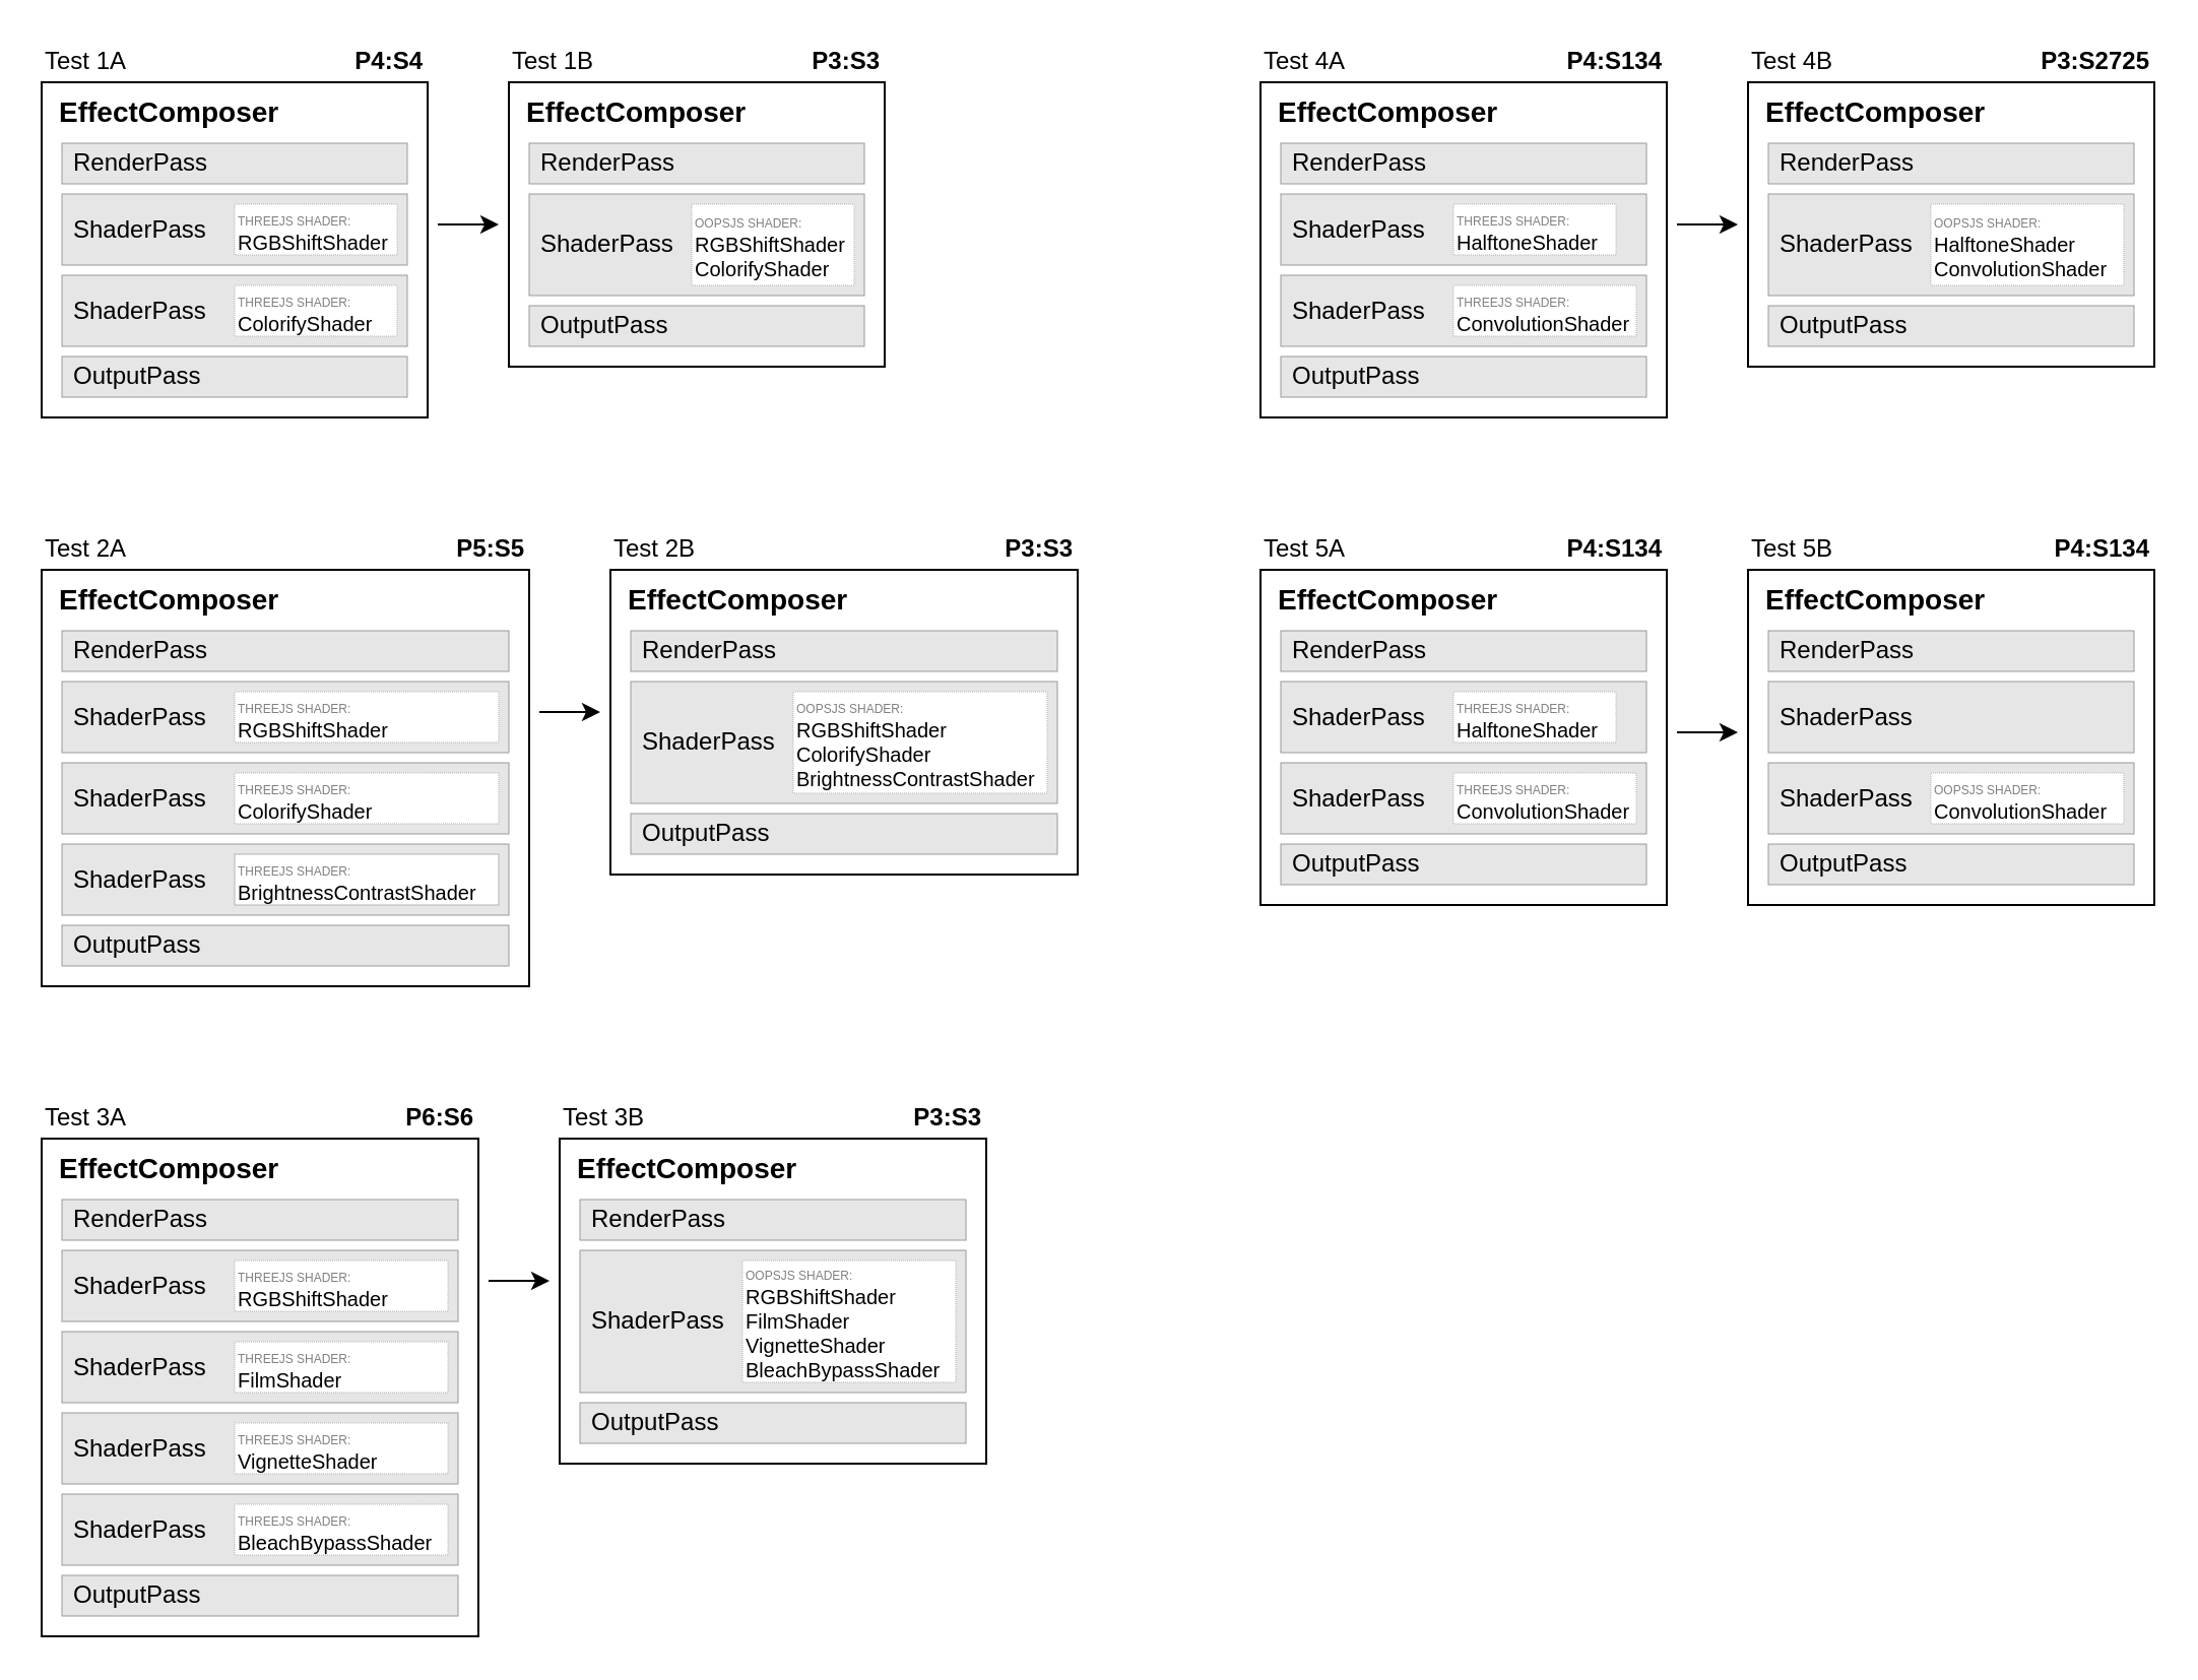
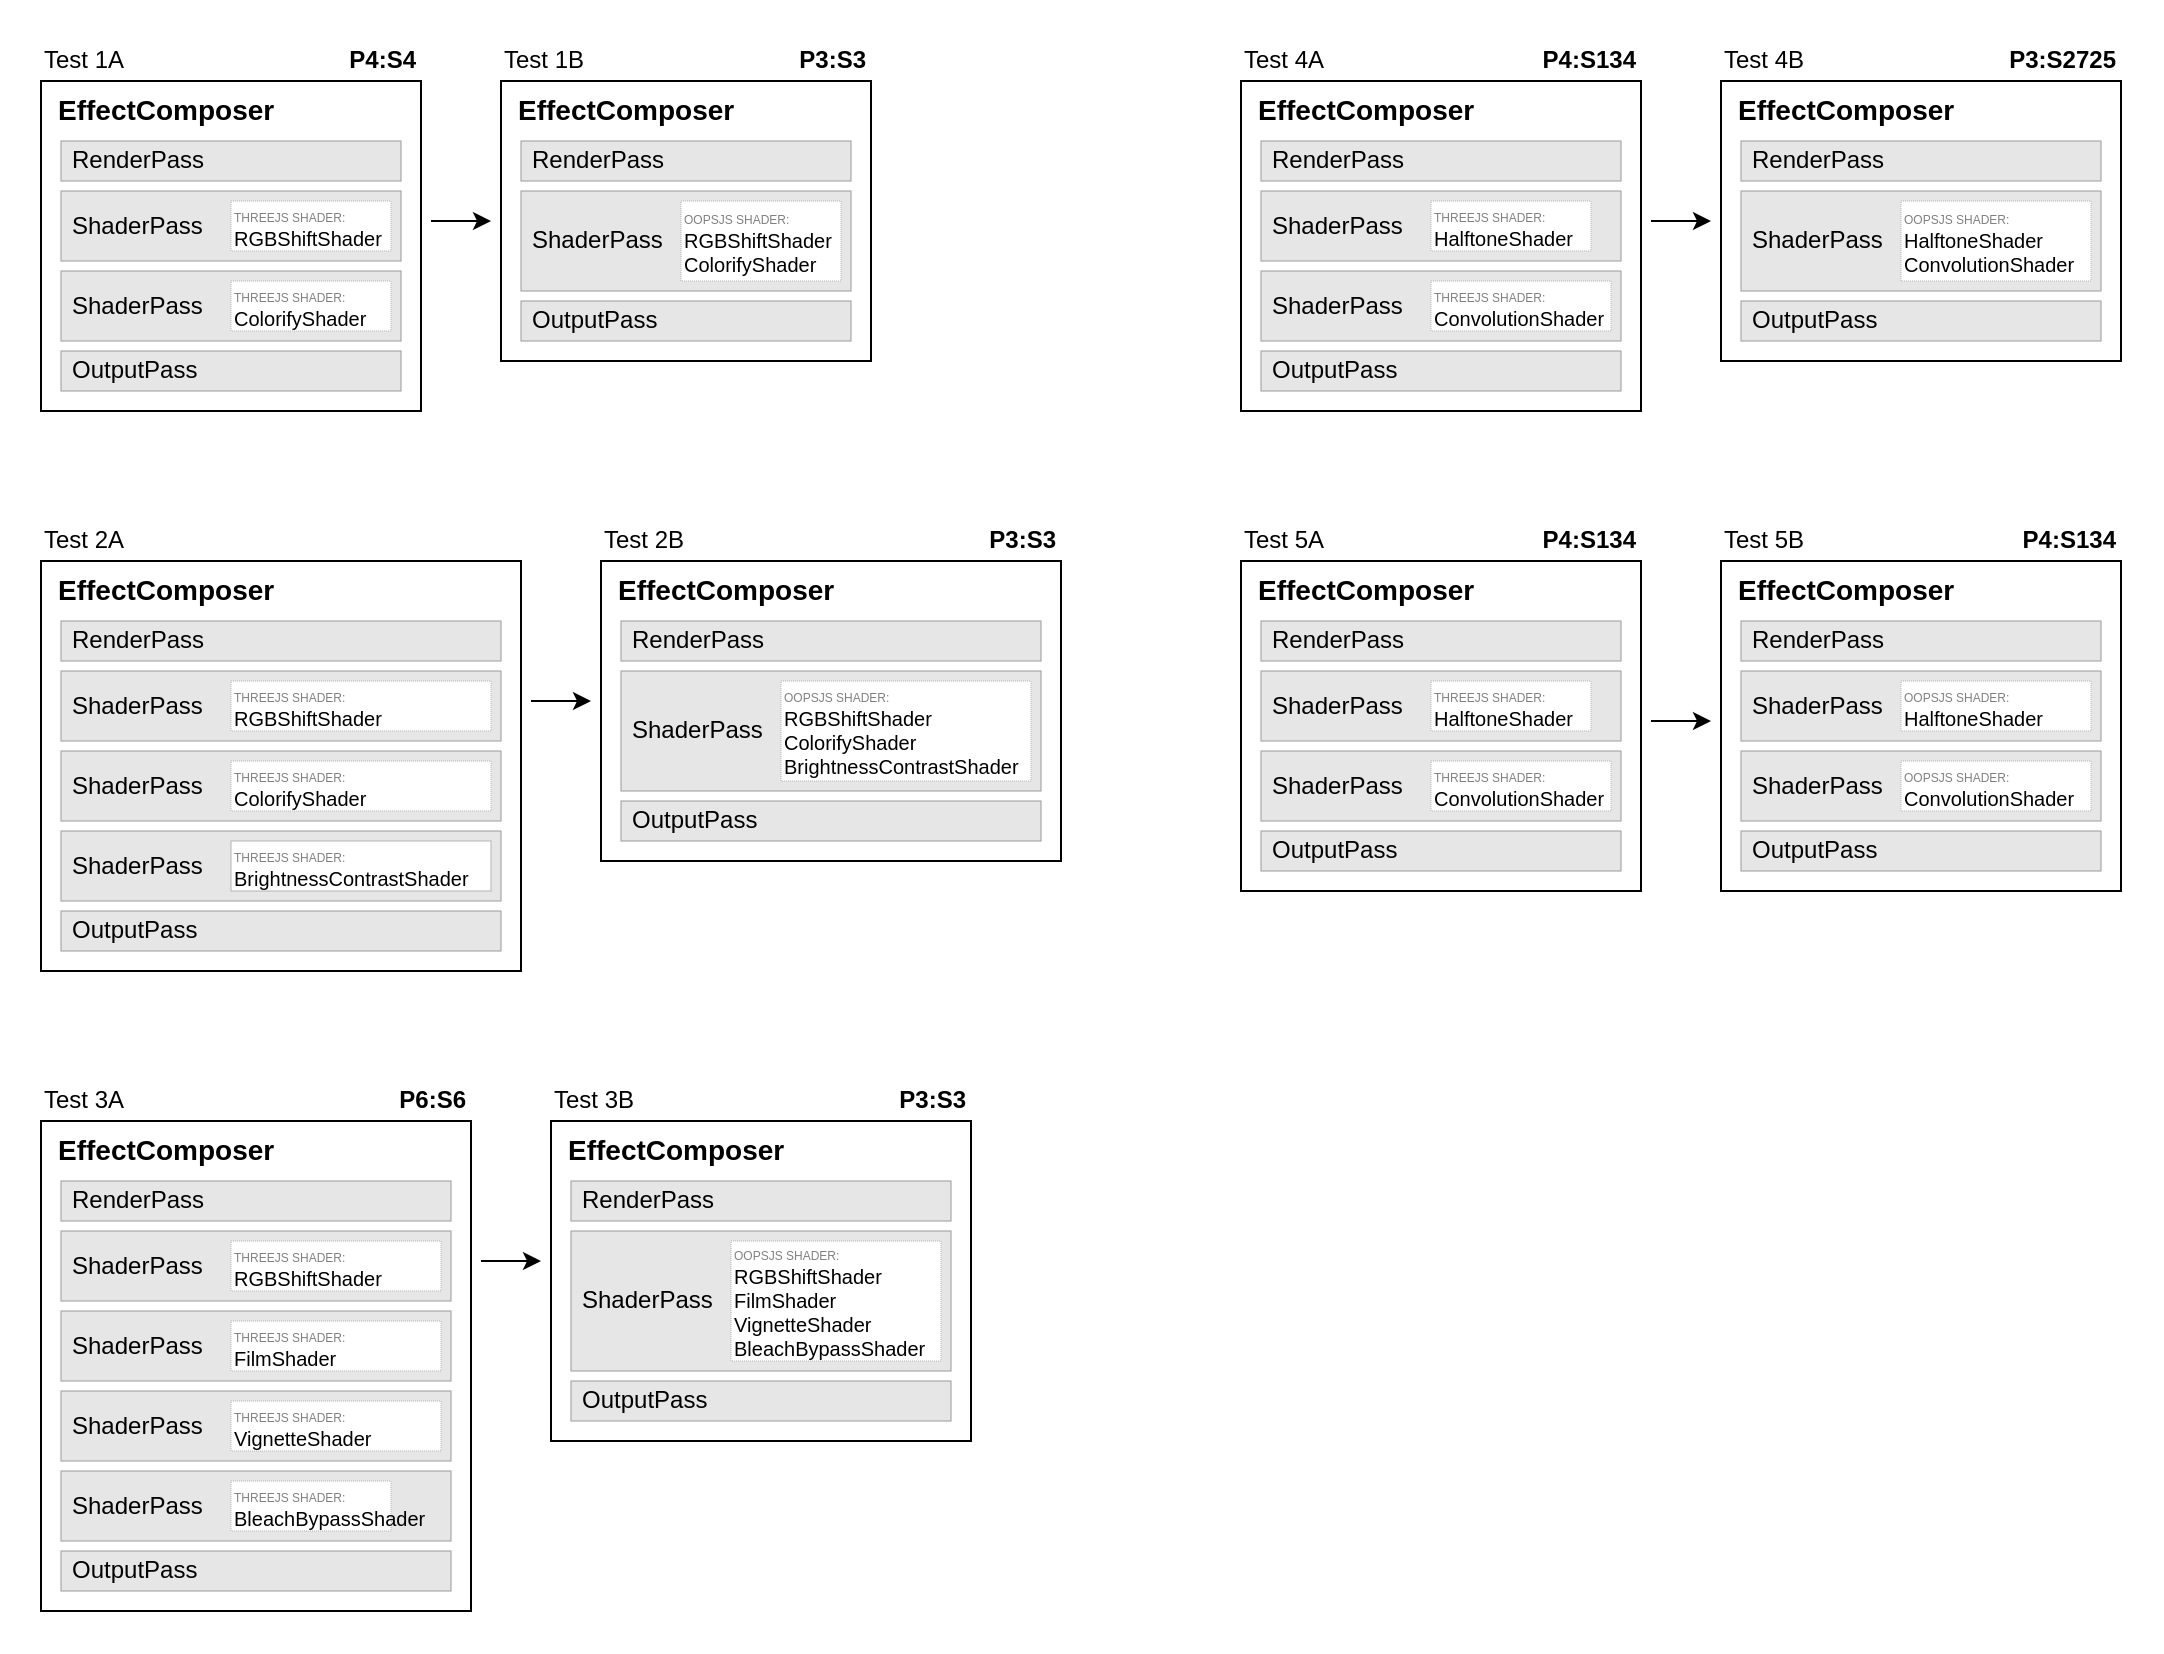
- <mxCell id="72" value="&lt;b&gt;P5:S5&lt;/b&gt;" style="text;html=1;strokeColor=none;fillColor=none;align=right;verticalAlign=middle;whiteSpace=wrap;rounded=0;" parent="1" vertex="1"><mxGeometry x="210" y="260" width="50" height="20" as="geometry" /></mxCell>
+ <mxCell id="88" value="&lt;font style=&quot;font-size: 6px;&quot; color=&quot;#808080&quot;&gt;OOPSJS SHADER:&lt;/font&gt;&lt;br&gt;HalftoneShader" style="rounded=0;whiteSpace=wrap;html=1;fillColor=#FFFFFF;align=left;strokeColor=#B3B3B3;strokeWidth=0.5;dashed=1;dashPattern=1 1;fontSize=10;glass=0;" vertex="1" parent="1"><mxGeometry x="950" y="340" width="95" height="25" as="geometry" /></mxCell>
- <mxCell id="41" value="&lt;font style=&quot;font-size: 6px;&quot; color=&quot;#808080&quot;&gt;THREEJS SHADER:&lt;/font&gt;&lt;br&gt;BleachBypassShader" style="rounded=0;whiteSpace=wrap;html=1;fillColor=#FFFFFF;align=left;strokeColor=#B3B3B3;strokeWidth=0.5;dashed=1;dashPattern=1 1;fontSize=10;glass=0;" parent="1" vertex="1"><mxGeometry x="115" y="740" width="105" height="25" as="geometry" /></mxCell>
+ <mxCell id="41" value="&lt;font style=&quot;font-size: 6px;&quot; color=&quot;#808080&quot;&gt;THREEJS SHADER:&lt;/font&gt;&lt;br&gt;BleachBypassShader" style="rounded=0;whiteSpace=wrap;html=1;fillColor=#FFFFFF;align=left;strokeColor=#B3B3B3;strokeWidth=0.5;dashed=1;dashPattern=1 1;fontSize=10;glass=0;" parent="1" vertex="1"><mxGeometry x="115" y="740" width="80" height="25" as="geometry" /></mxCell>
